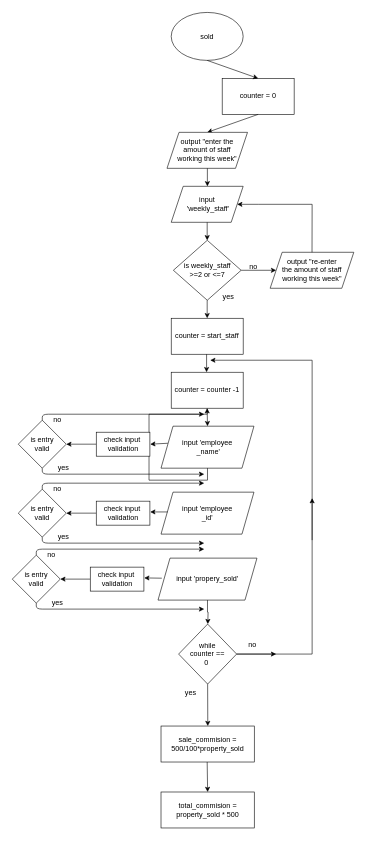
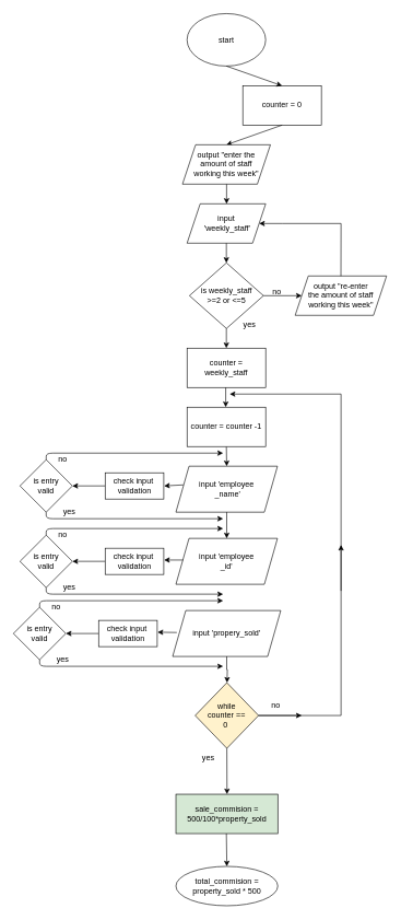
- <mxCell id="2" value="sold" style="ellipse;whiteSpace=wrap;html=1;" vertex="1" parent="1"><mxGeometry x="285" width="120" height="80" as="geometry" y="20" /></mxCell>
+ <mxCell id="2" value="start" style="ellipse;whiteSpace=wrap;html=1;" vertex="1" parent="1"><mxGeometry x="285" width="120" height="80" as="geometry" y="20" /></mxCell>
- <mxCell id="42" value="is weekly_staff&lt;br&gt;&amp;gt;=2 or &amp;lt;=7" style="rhombus;whiteSpace=wrap;html=1;" vertex="1" parent="1"><mxGeometry x="288.62" y="400" width="113" height="100" as="geometry" /></mxCell>
+ <mxCell id="42" value="is weekly_staff&lt;br&gt;&amp;gt;=2 or &amp;lt;=5" style="rhombus;whiteSpace=wrap;html=1;" vertex="1" parent="1"><mxGeometry x="288.62" y="400" width="113" height="100" as="geometry" /></mxCell>
- <mxCell id="48" value="counter = start_staff" style="whiteSpace=wrap;html=1;" vertex="1" parent="1"><mxGeometry x="285" y="530" width="120" height="60" as="geometry" /></mxCell>
+ <mxCell id="48" value="counter = weekly_staff" style="whiteSpace=wrap;html=1;" vertex="1" parent="1"><mxGeometry x="285" y="530" width="120" height="60" as="geometry" /></mxCell>
- <mxCell id="8" value="" style="edgeStyle=orthogonalEdgeStyle;rounded=0;orthogonalLoop=1;jettySize=auto;html=1;exitX=0.5;exitY=1;exitDx=0;exitDy=0;" edge="1" parent="1" source="7" target="50"><mxGeometry relative="1" as="geometry"><mxPoint x="327.5" y="820" as="sourcePoint" /><mxPoint x="350" y="860" as="targetPoint" /></mxGeometry></mxCell>
+ <mxCell id="8" value="" style="edgeStyle=orthogonalEdgeStyle;rounded=0;orthogonalLoop=1;jettySize=auto;html=1;exitX=0.5;exitY=1;exitDx=0;exitDy=0;entryX=0.5;entryY=0;entryDx=0;entryDy=0;" edge="1" parent="1" source="7" target="5"><mxGeometry relative="1" as="geometry"><mxPoint x="327.5" y="820" as="sourcePoint" /><mxPoint x="350" y="860" as="targetPoint" /></mxGeometry></mxCell>
- <mxCell id="52" value="while&lt;br&gt;&amp;nbsp;counter ==&amp;nbsp;&lt;br&gt;0&amp;nbsp;" style="rhombus;whiteSpace=wrap;html=1;" vertex="1" parent="1"><mxGeometry x="297.37" y="1040" width="96.75" height="100" as="geometry" /></mxCell>
+ <mxCell id="52" value="while&lt;br&gt;&amp;nbsp;counter ==&amp;nbsp;&lt;br&gt;0&amp;nbsp;" style="rhombus;whiteSpace=wrap;html=1;fillColor=#fff2cc;" vertex="1" parent="1"><mxGeometry x="297.37" y="1040" width="96.75" height="100" as="geometry" /></mxCell>
- <mxCell id="9" value="sale_commision = 500/100*property_sold" style="whiteSpace=wrap;html=1;" vertex="1" parent="1"><mxGeometry x="268" y="1210" width="155.5" height="60" as="geometry" /></mxCell>
+ <mxCell id="9" value="sale_commision = 500/100*property_sold" style="whiteSpace=wrap;html=1;fillColor=#d5e8d4;" vertex="1" parent="1"><mxGeometry x="268" y="1210" width="155.5" height="60" as="geometry" /></mxCell>
- <mxCell id="10" value="total_commision = property_sold * 500" style="whiteSpace=wrap;html=1;" vertex="1" parent="1"><mxGeometry x="267.99" y="1320" width="155.5" height="60" as="geometry" /></mxCell>
+ <mxCell id="10" value="total_commision = property_sold * 500" style="ellipse;whiteSpace=wrap;html=1;" vertex="1" parent="1"><mxGeometry x="267.99" y="1320" width="155.5" height="60" as="geometry" /></mxCell>
